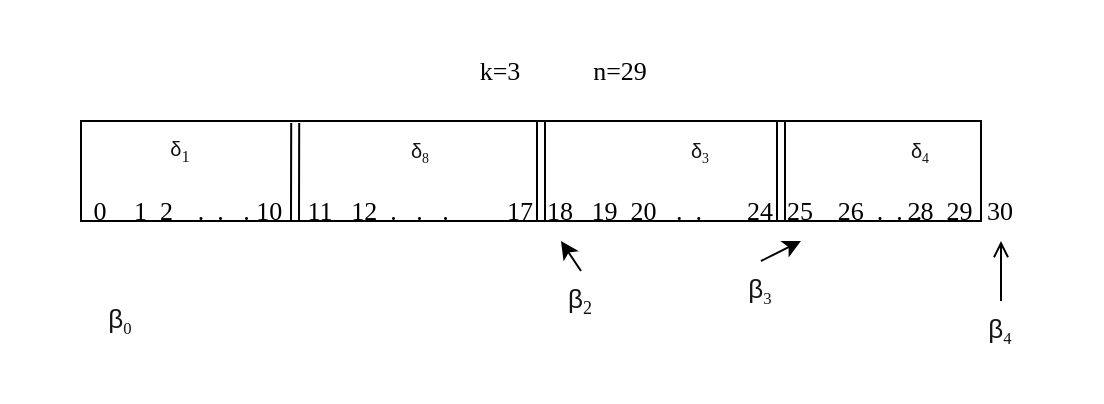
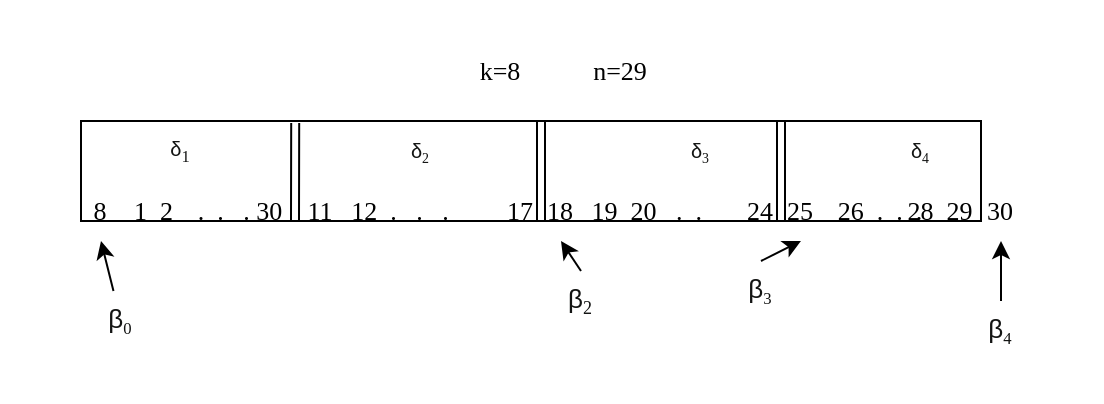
- <mxCell id="10" value="&lt;span style=&quot;font-family: &amp;quot;Times New Roman&amp;quot;;&quot;&gt;k=3&lt;/span&gt;" style="text;html=1;strokeColor=none;fillColor=none;align=center;verticalAlign=middle;whiteSpace=wrap;rounded=0;strokeWidth=2;fontSize=13;" parent="1" vertex="1"><mxGeometry x="220" y="20" width="60" height="30" as="geometry" /></mxCell>
+ <mxCell id="10" value="&lt;span style=&quot;font-family: &amp;quot;Times New Roman&amp;quot;;&quot;&gt;k=8&lt;/span&gt;" style="text;html=1;strokeColor=none;fillColor=none;align=center;verticalAlign=middle;whiteSpace=wrap;rounded=0;strokeWidth=2;fontSize=13;" parent="1" vertex="1"><mxGeometry x="220" y="20" width="60" height="30" as="geometry" /></mxCell>
- <mxCell id="5" value="&lt;p style=&quot;margin: 0px; font-variant-numeric: normal; font-variant-east-asian: normal; font-stretch: normal; line-height: normal; color: rgb(19, 20, 19); text-align: start;&quot; class=&quot;p1&quot;&gt;&lt;span style=&quot;font-size: 10px;&quot;&gt;δ&lt;/span&gt;&lt;font face=&quot;Times&quot;&gt;&lt;span style=&quot;font-size: 8.333px;&quot;&gt;&lt;sub&gt;8&lt;/sub&gt;&lt;/span&gt;&lt;/font&gt;&lt;/p&gt;" style="text;html=1;strokeColor=none;fillColor=none;align=center;verticalAlign=middle;whiteSpace=wrap;rounded=0;" parent="1" vertex="1"><mxGeometry x="180" y="60" width="60" height="30" as="geometry" /></mxCell>
+ <mxCell id="5" value="&lt;p style=&quot;margin: 0px; font-variant-numeric: normal; font-variant-east-asian: normal; font-stretch: normal; line-height: normal; color: rgb(19, 20, 19); text-align: start;&quot; class=&quot;p1&quot;&gt;&lt;span style=&quot;font-size: 10px;&quot;&gt;δ&lt;/span&gt;&lt;font face=&quot;Times&quot;&gt;&lt;span style=&quot;font-size: 8.333px;&quot;&gt;&lt;sub&gt;2&lt;/sub&gt;&lt;/span&gt;&lt;/font&gt;&lt;/p&gt;" style="text;html=1;strokeColor=none;fillColor=none;align=center;verticalAlign=middle;whiteSpace=wrap;rounded=0;" parent="1" vertex="1"><mxGeometry x="180" y="60" width="60" height="30" as="geometry" /></mxCell>
- <mxCell id="18" value="0" style="text;html=1;strokeColor=none;fillColor=none;align=center;verticalAlign=middle;whiteSpace=wrap;rounded=0;strokeWidth=2;fontFamily=Times New Roman;fontSize=13;" parent="1" vertex="1"><mxGeometry x="20" y="90" width="60" height="30" as="geometry" /></mxCell>
+ <mxCell id="18" value="8" style="text;html=1;strokeColor=none;fillColor=none;align=center;verticalAlign=middle;whiteSpace=wrap;rounded=0;strokeWidth=2;fontFamily=Times New Roman;fontSize=13;" parent="1" vertex="1"><mxGeometry x="20" y="90" width="60" height="30" as="geometry" /></mxCell>
- <mxCell id="22" value=".&amp;nbsp; .&amp;nbsp; &amp;nbsp;. 10" style="text;html=1;strokeColor=none;fillColor=none;align=center;verticalAlign=middle;whiteSpace=wrap;rounded=0;strokeWidth=2;fontFamily=Times New Roman;fontSize=13;" parent="1" vertex="1"><mxGeometry x="90" y="90" width="60" height="30" as="geometry" /></mxCell>
+ <mxCell id="22" value=".&amp;nbsp; .&amp;nbsp; &amp;nbsp;. 30" style="text;html=1;strokeColor=none;fillColor=none;align=center;verticalAlign=middle;whiteSpace=wrap;rounded=0;strokeWidth=2;fontFamily=Times New Roman;fontSize=13;" parent="1" vertex="1"><mxGeometry x="90" y="90" width="60" height="30" as="geometry" /></mxCell>
- <mxCell id="17" value="" style="endArrow=open;html=1;rounded=0;fontFamily=Times New Roman;fontSize=13;exitX=0.5;exitY=0;exitDx=0;exitDy=0;" parent="1" source="12" target="23" edge="1"><mxGeometry width="50" height="50" relative="1" as="geometry"><mxPoint x="480" y="150" as="sourcePoint" /><mxPoint x="480" y="110" as="targetPoint" /></mxGeometry></mxCell>
+ <mxCell id="17" value="" style="endArrow=classic;html=1;rounded=0;fontFamily=Times New Roman;fontSize=13;exitX=0.5;exitY=0;exitDx=0;exitDy=0;" parent="1" source="12" target="23" edge="1"><mxGeometry width="50" height="50" relative="1" as="geometry"><mxPoint x="480" y="150" as="sourcePoint" /><mxPoint x="480" y="110" as="targetPoint" /></mxGeometry></mxCell>
+ <mxCell id="14" value="" style="endArrow=classic;html=1;rounded=0;fontFamily=Times New Roman;fontSize=12;entryX=0;entryY=1;entryDx=0;entryDy=0;" parent="1" source="13" target="24" edge="1"><mxGeometry width="50" height="50" relative="1" as="geometry"><mxPoint x="200" y="50" as="sourcePoint" /><mxPoint x="50" y="110" as="targetPoint" /></mxGeometry></mxCell>
